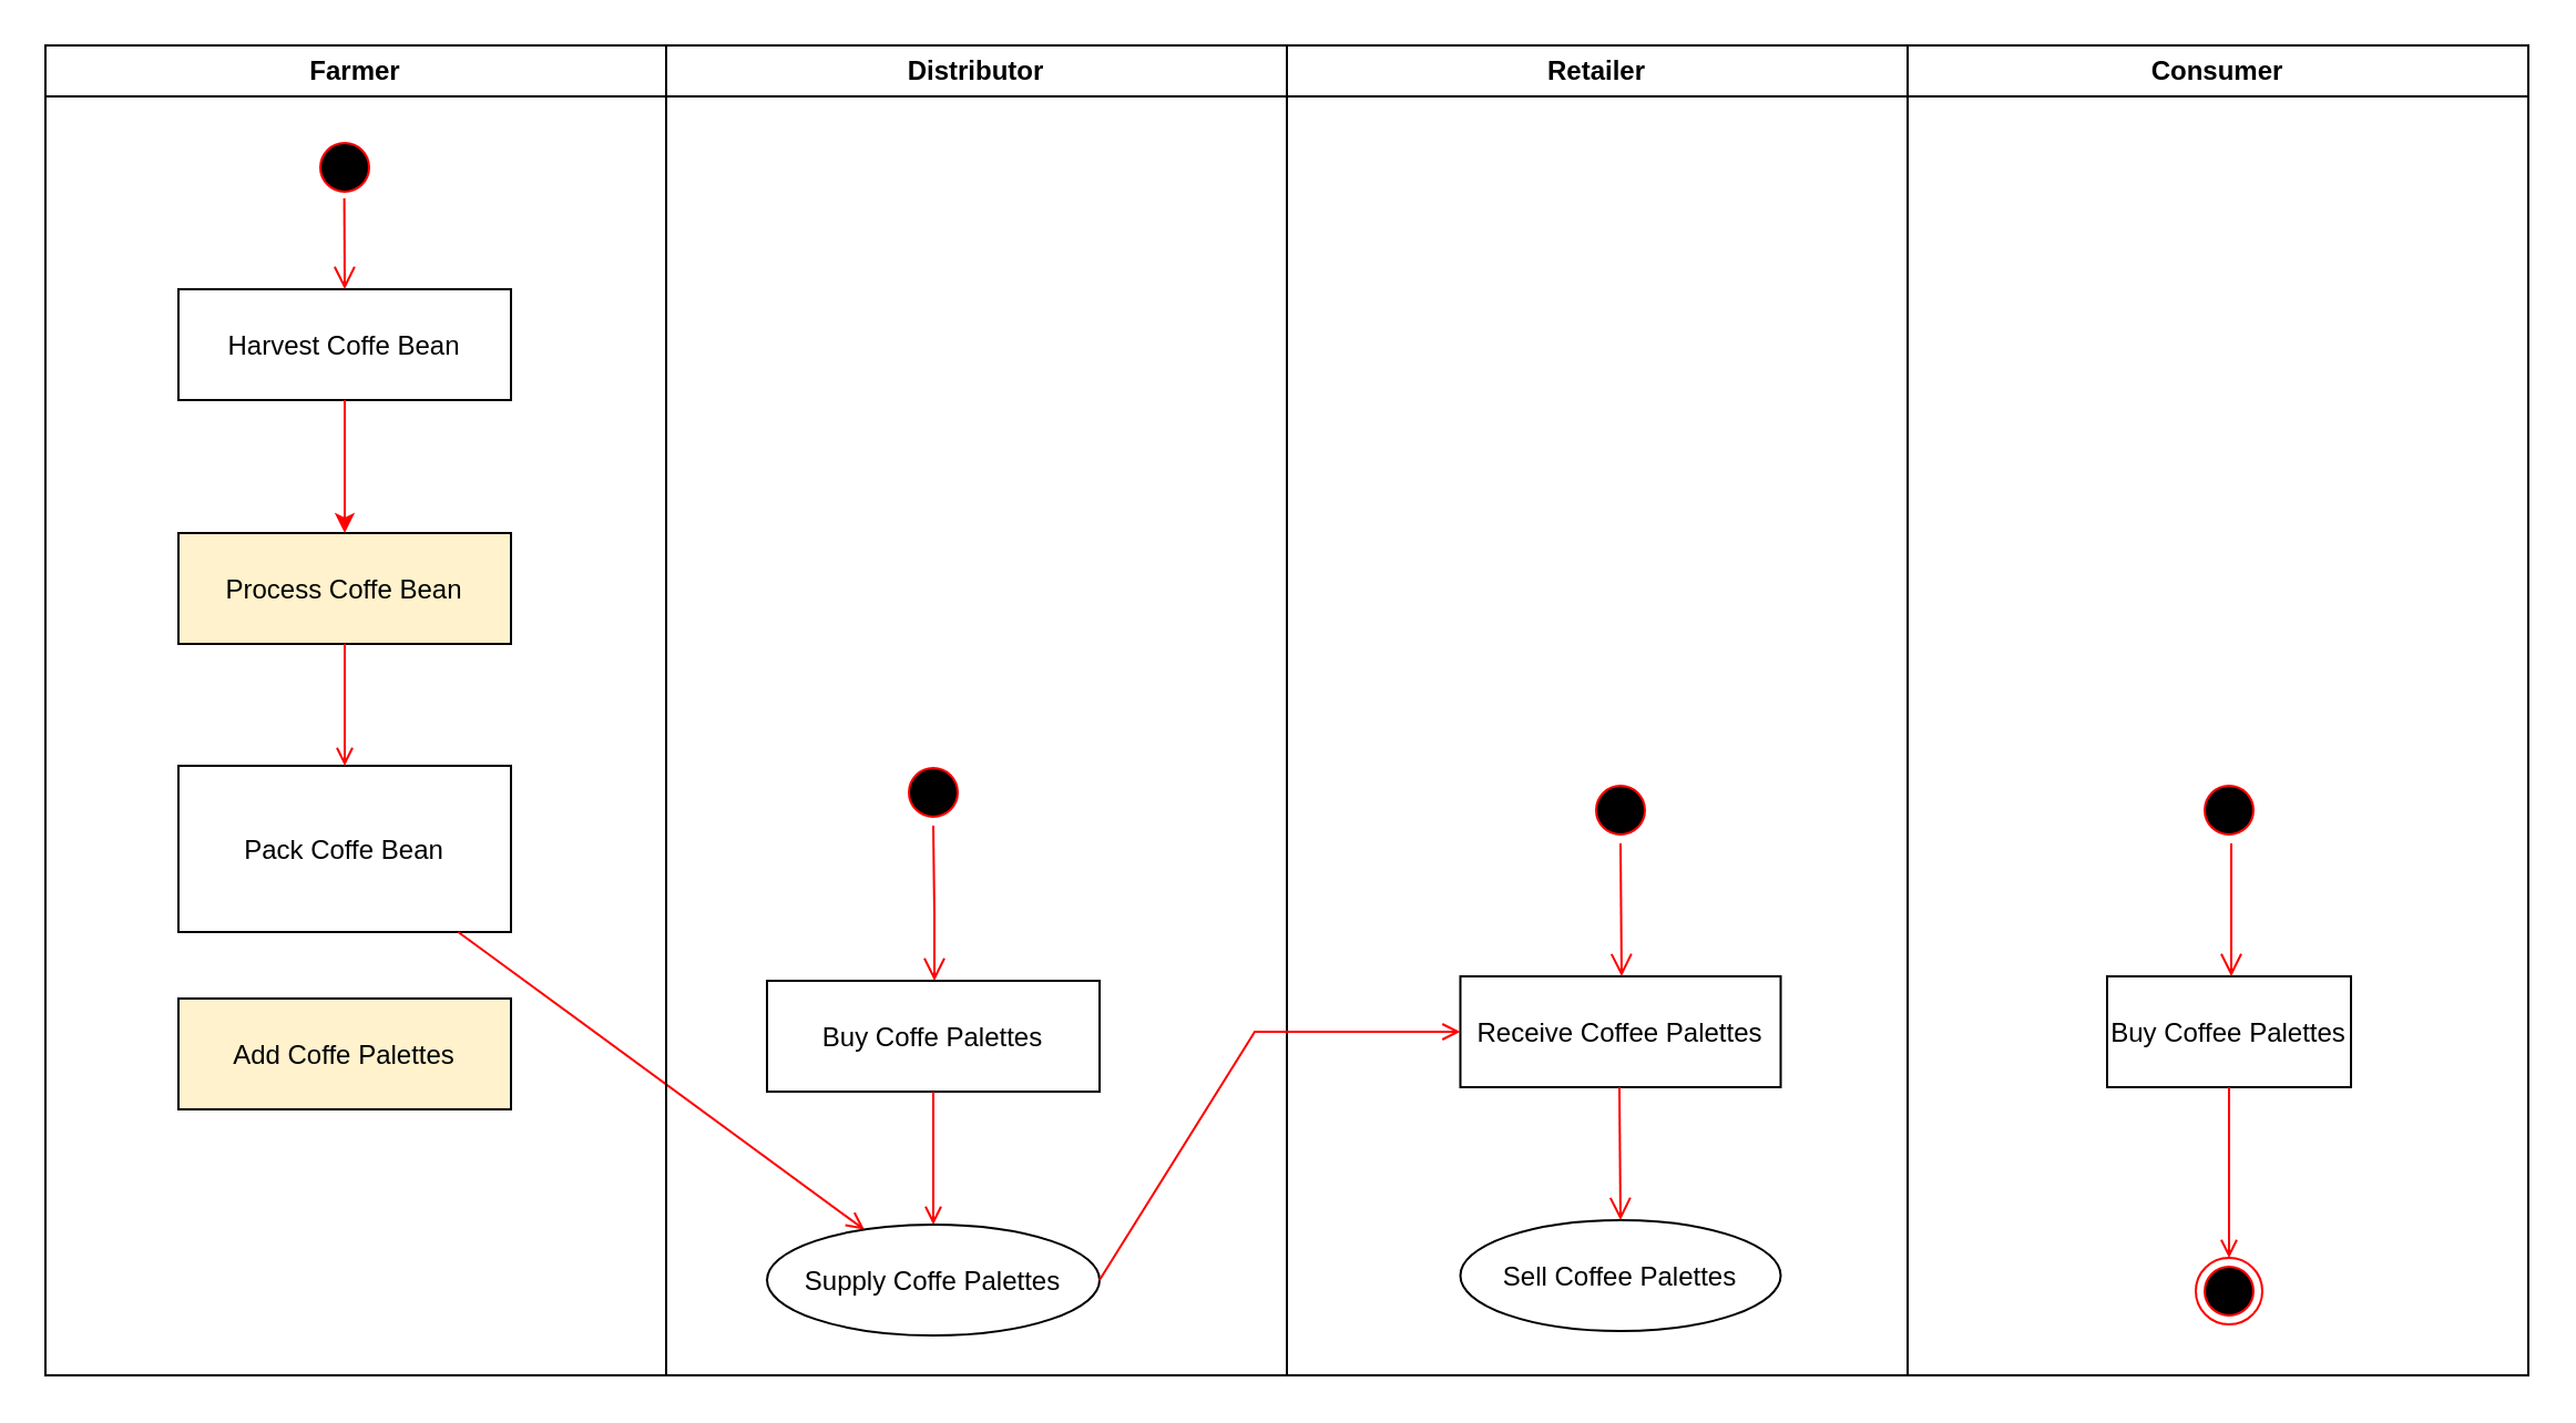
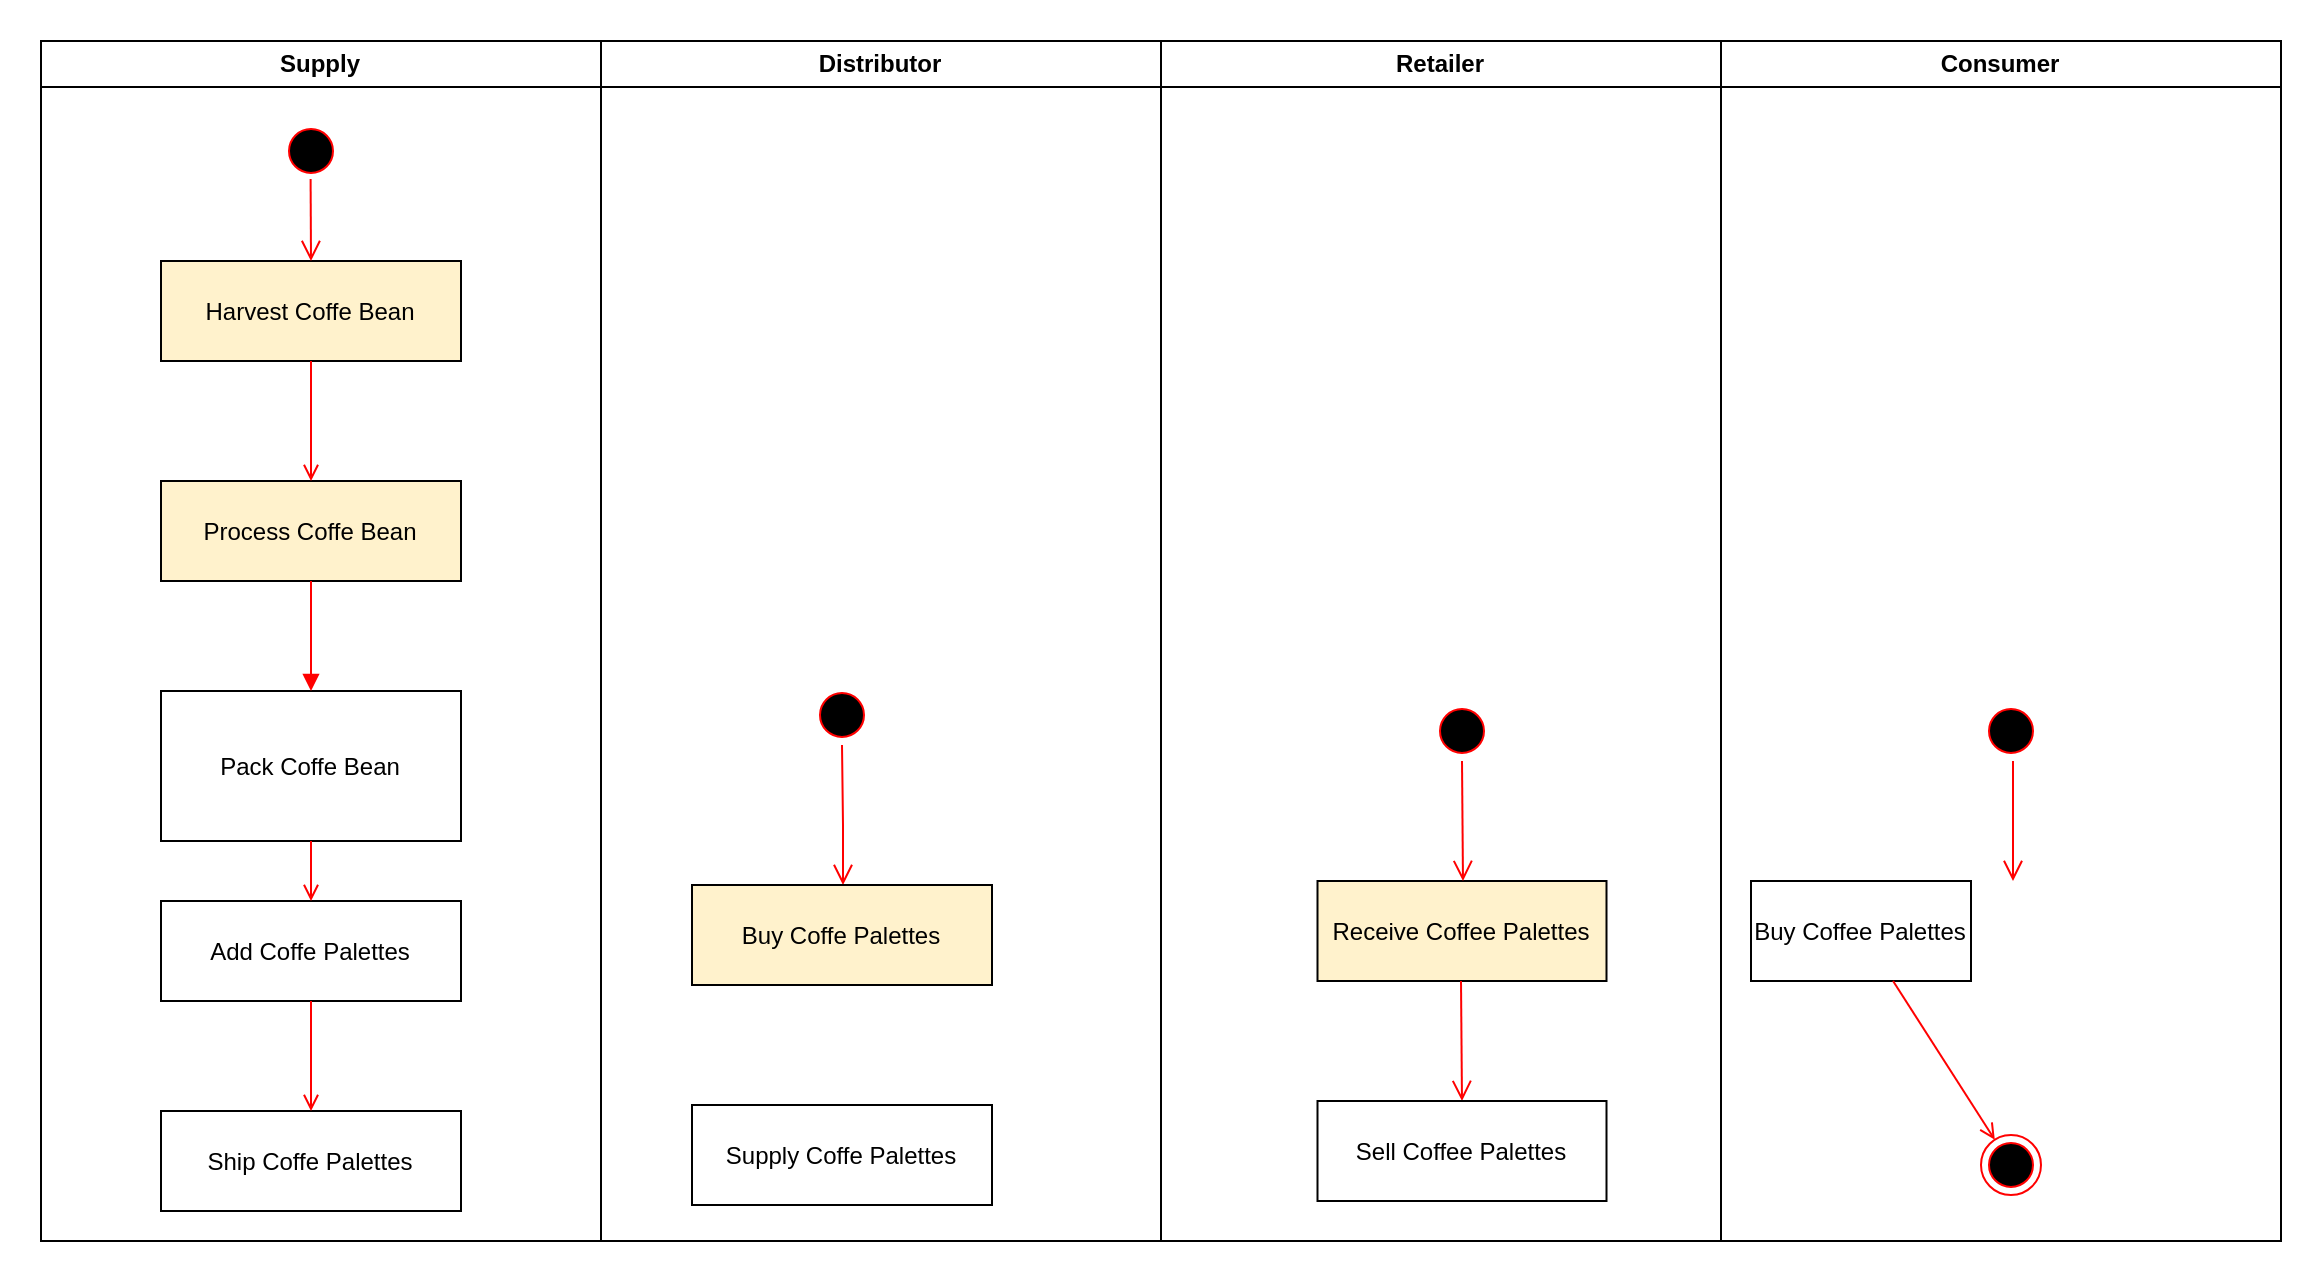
- <mxCell id="2" value="Farmer" style="swimlane;whiteSpace=wrap" vertex="1" parent="1"><mxGeometry x="20" y="20" width="280" height="600" as="geometry" /></mxCell>
+ <mxCell id="2" value="Supply" style="swimlane;whiteSpace=wrap" vertex="1" parent="1"><mxGeometry x="20" y="20" width="280" height="600" as="geometry" /></mxCell>
- <mxCell id="4" value="Harvest Coffe Bean" style="" vertex="1" parent="2"><mxGeometry x="60" y="110" width="150" height="50" as="geometry" /></mxCell>
+ <mxCell id="4" value="Harvest Coffe Bean" style="fillColor=#fff2cc;" vertex="1" parent="2"><mxGeometry x="60" y="110" width="150" height="50" as="geometry" /></mxCell>
- <mxCell id="6" value="" style="endArrow=classic;strokeColor=#FF0000;endFill=1;rounded=0;" edge="1" parent="2" source="4" target="5"><mxGeometry relative="1" as="geometry" /></mxCell>
+ <mxCell id="6" value="" style="endArrow=open;strokeColor=#FF0000;endFill=1;rounded=0" edge="1" parent="2" source="4" target="5"><mxGeometry relative="1" as="geometry" /></mxCell>
- <mxCell id="8" value="" style="endArrow=open;strokeColor=#FF0000;endFill=1;rounded=0" edge="1" parent="2" source="5" target="7"><mxGeometry relative="1" as="geometry" /></mxCell>
+ <mxCell id="8" value="" style="endArrow=block;strokeColor=#FF0000;endFill=1;rounded=0;" edge="1" parent="2" source="5" target="7"><mxGeometry relative="1" as="geometry" /></mxCell>
- <mxCell id="10" value="" style="endArrow=open;strokeColor=#FF0000;endFill=1;rounded=0;" edge="1" parent="2" source="7" target="18"><mxGeometry relative="1" as="geometry"><mxPoint x="145" y="280" as="sourcePoint" /><mxPoint x="145" y="335" as="targetPoint" /></mxGeometry></mxCell>
+ <mxCell id="10" value="" style="endArrow=open;strokeColor=#FF0000;endFill=1;rounded=0" edge="1" parent="2" source="7" target="9"><mxGeometry relative="1" as="geometry"><mxPoint x="145" y="280" as="sourcePoint" /><mxPoint x="145" y="335" as="targetPoint" /></mxGeometry></mxCell>
- <mxCell id="21" value="Receive Coffee Palettes" style="" vertex="1" parent="20"><mxGeometry x="78.25" y="420" width="144.5" height="50" as="geometry" /></mxCell>
+ <mxCell id="21" value="Receive Coffee Palettes" style="fillColor=#fff2cc;" vertex="1" parent="20"><mxGeometry x="78.25" y="420" width="144.5" height="50" as="geometry" /></mxCell>
- <mxCell id="27" value="Buy Coffee Palettes" style="" vertex="1" parent="26"><mxGeometry x="90" y="420" width="110" height="50" as="geometry" /></mxCell>
+ <mxCell id="27" value="Buy Coffee Palettes" style="" vertex="1" parent="26"><mxGeometry x="15" y="420" width="110" height="50" as="geometry" /></mxCell>
- <mxCell id="17" value="Buy Coffe Palettes" style="" vertex="1" parent="14"><mxGeometry x="45.5" y="422" width="150" height="50" as="geometry" /></mxCell>
+ <mxCell id="17" value="Buy Coffe Palettes" style="fillColor=#fff2cc;" vertex="1" parent="14"><mxGeometry x="45.5" y="422" width="150" height="50" as="geometry" /></mxCell>
- <mxCell id="9" value="Add Coffe Palettes" style="fillColor=#fff2cc;" vertex="1" parent="2"><mxGeometry x="60" y="430" width="150" height="50" as="geometry" /></mxCell>
+ <mxCell id="9" value="Add Coffe Palettes" style="" vertex="1" parent="2"><mxGeometry x="60" y="430" width="150" height="50" as="geometry" /></mxCell>
- <mxCell id="32" value="" style="edgeStyle=none;strokeColor=#FF0000;endArrow=open;endFill=1;rounded=0;exitX=1;exitY=0.5;exitDx=0;exitDy=0;" edge="1" parent="1" source="18" target="21"><mxGeometry width="100" height="100" relative="1" as="geometry"><mxPoint x="550" y="457.5" as="sourcePoint" /><mxPoint x="670" y="457.5" as="targetPoint" /><Array as="points"><mxPoint x="565.5" y="465" /></Array></mxGeometry></mxCell>
- <mxCell id="19" value="" style="endArrow=open;strokeColor=#FF0000;endFill=1;rounded=0;exitX=0.5;exitY=1;exitDx=0;exitDy=0;entryX=0.5;entryY=0;entryDx=0;entryDy=0;" edge="1" parent="14" source="17" target="18"><mxGeometry relative="1" as="geometry"><mxPoint x="-135" y="381" as="sourcePoint" /><mxPoint x="-135" y="436" as="targetPoint" /></mxGeometry></mxCell>
+ <mxCell id="13" value="" style="endArrow=open;strokeColor=#FF0000;endFill=1;rounded=0" edge="1" parent="2" source="9" target="11"><mxGeometry relative="1" as="geometry"><mxPoint x="145" y="385" as="sourcePoint" /><mxPoint x="145" y="440" as="targetPoint" /></mxGeometry></mxCell>
- <mxCell id="25" value="Sell Coffee Palettes" style="ellipse;" vertex="1" parent="20"><mxGeometry x="78.25" y="530" width="144.5" height="50" as="geometry" /></mxCell>
+ <mxCell id="25" value="Sell Coffee Palettes" style="" vertex="1" parent="20"><mxGeometry x="78.25" y="530" width="144.5" height="50" as="geometry" /></mxCell>
- <mxCell id="18" value="Supply Coffe Palettes" style="ellipse;" vertex="1" parent="14"><mxGeometry x="45.5" y="532" width="150" height="50" as="geometry" /></mxCell>
+ <mxCell id="18" value="Supply Coffe Palettes" style="" vertex="1" parent="14"><mxGeometry x="45.5" y="532" width="150" height="50" as="geometry" /></mxCell>
+ <mxCell id="11" value="Ship Coffe Palettes" style="" vertex="1" parent="2"><mxGeometry x="60" y="535" width="150" height="50" as="geometry" /></mxCell>
